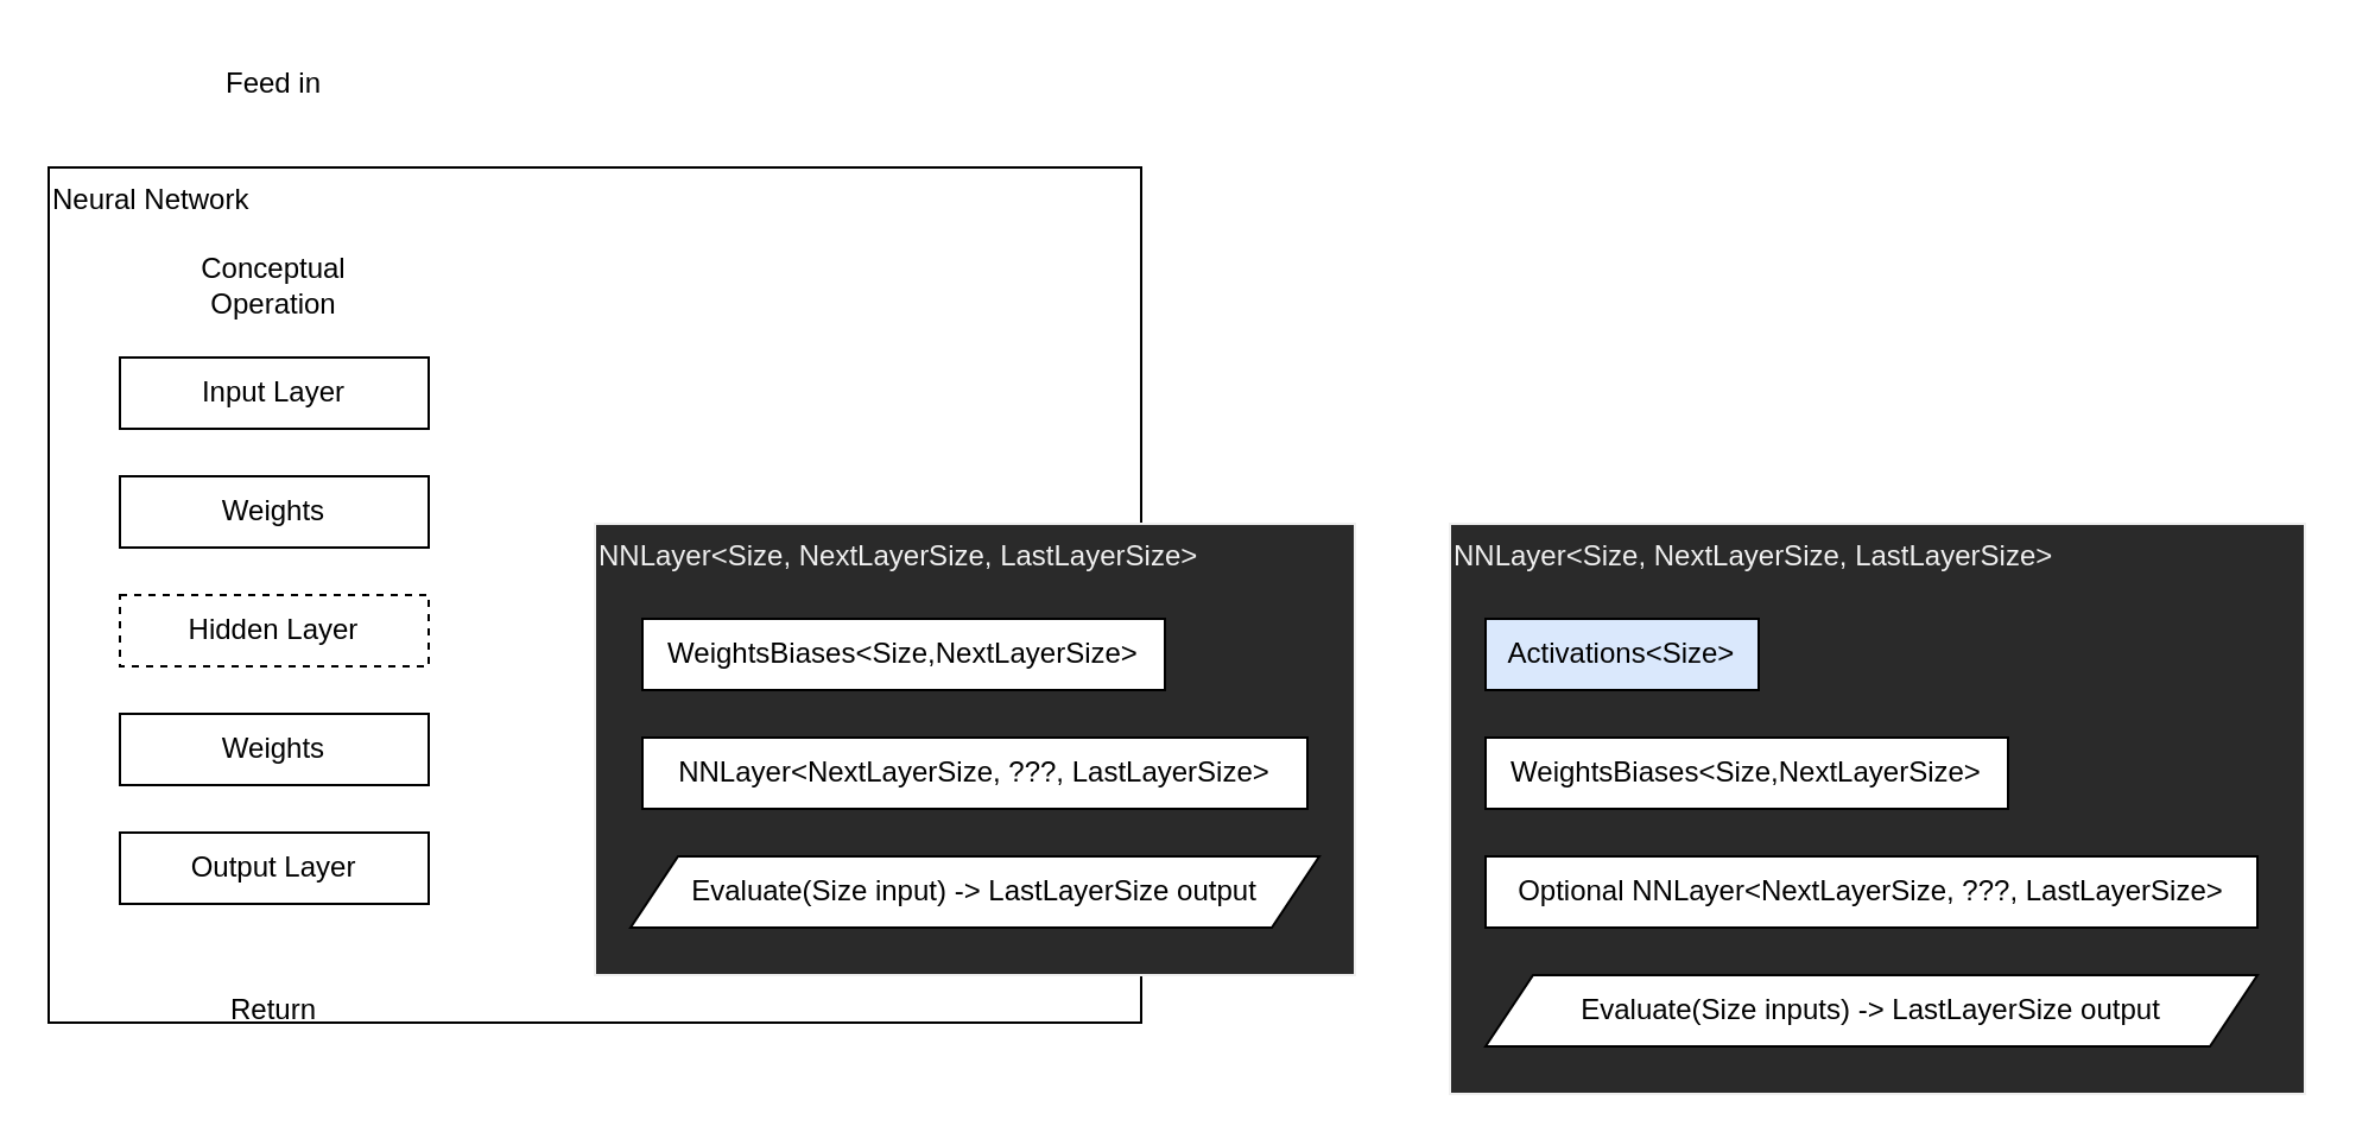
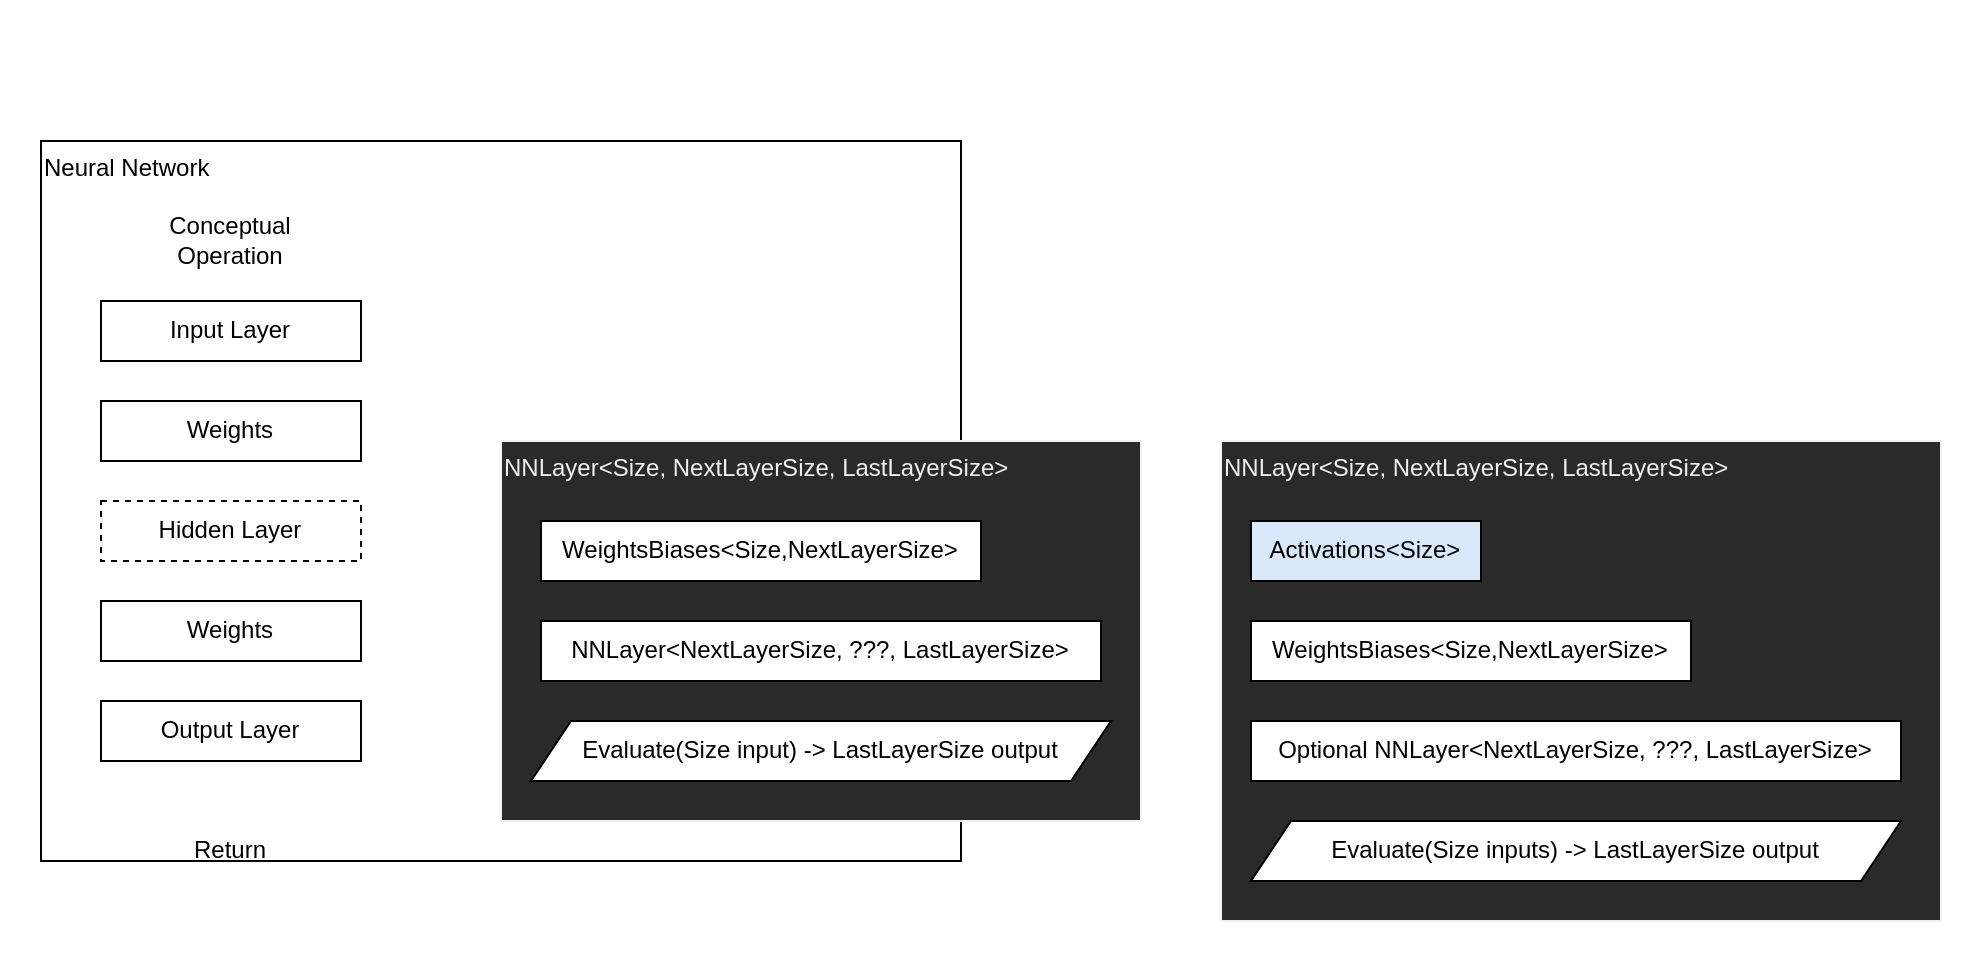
- <mxCell id="8" value="Feed in" style="text;html=1;strokeColor=none;fillColor=none;align=center;verticalAlign=middle;whiteSpace=wrap;rounded=0;" vertex="1" parent="1"><mxGeometry x="85" y="20" width="60" height="30" as="geometry" /></mxCell>
